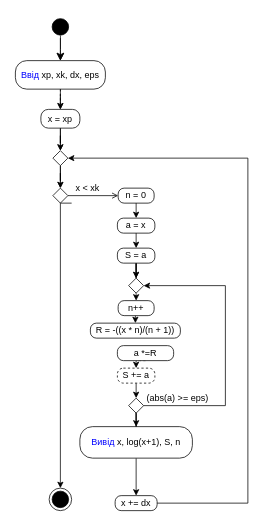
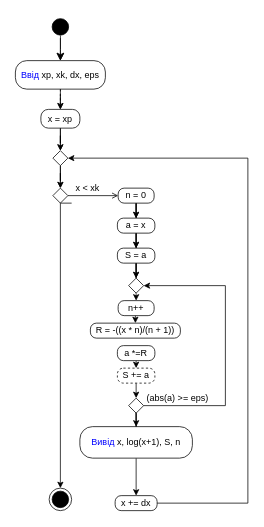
+ <mxCell id="12" style="edgeStyle=orthogonalEdgeStyle;rounded=0;orthogonalLoop=1;jettySize=auto;html=1;entryX=0.5;entryY=0;entryDx=0;entryDy=0;endArrow=open;endFill=0;strokeColor=#000000;" edge="1" parent="1" source="13" target="15"><mxGeometry relative="1" as="geometry" /></mxCell>
+ <mxCell id="14" style="edgeStyle=orthogonalEdgeStyle;rounded=0;orthogonalLoop=1;jettySize=auto;html=1;entryX=0.5;entryY=0;entryDx=0;entryDy=0;endArrow=open;endFill=0;strokeColor=#000000;" edge="1" parent="1" source="15" target="18"><mxGeometry relative="1" as="geometry" /></mxCell>
- <mxCell id="43" value="a *=R" style="rounded=1;whiteSpace=wrap;html=1;arcSize=40;" vertex="1" parent="1"><mxGeometry x="156" y="460" width="75" height="20" as="geometry" /></mxCell>
+ <mxCell id="43" value="a *=R" style="rounded=1;whiteSpace=wrap;html=1;arcSize=40;" vertex="1" parent="1"><mxGeometry x="156" y="460" width="50" height="20" as="geometry" /></mxCell>
